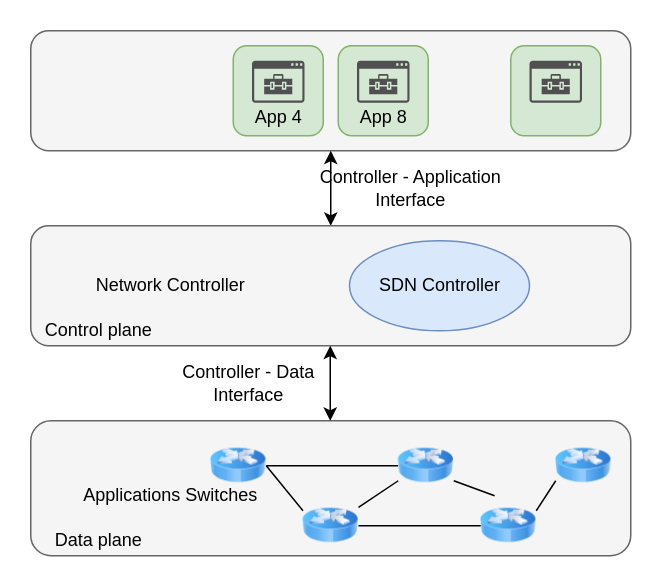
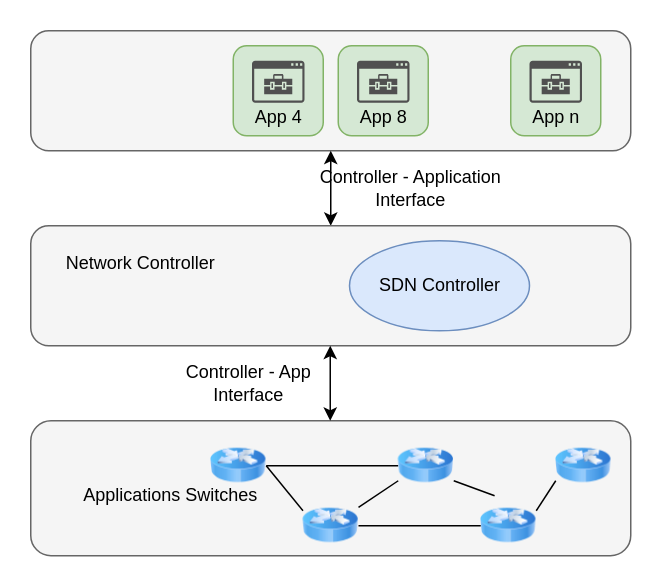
+ <mxCell id="11" value="App n" style="text;html=1;resizable=0;autosize=1;align=center;verticalAlign=middle;points=[];fillColor=none;strokeColor=none;rounded=0;" vertex="1" parent="1"><mxGeometry x="345" y="68" width="50" height="20" as="geometry" /></mxCell>
- <mxCell id="16" value="Network Controller" style="text;html=1;resizable=0;autosize=1;align=center;verticalAlign=middle;points=[];fillColor=none;strokeColor=none;rounded=0;" vertex="1" parent="1"><mxGeometry x="57.5" y="180" width="110" height="20" as="geometry" /></mxCell>
+ <mxCell id="16" value="Network Controller" style="text;html=1;resizable=0;autosize=1;align=center;verticalAlign=middle;points=[];fillColor=none;strokeColor=none;rounded=0;" vertex="1" parent="1"><mxGeometry x="37.5" y="165" width="110" height="20" as="geometry" /></mxCell>
- <mxCell id="15" value="Control plane" style="text;html=1;resizable=0;autosize=1;align=center;verticalAlign=middle;points=[];fillColor=none;strokeColor=none;rounded=0;" vertex="1" parent="1"><mxGeometry x="20" y="210" width="90" height="20" as="geometry" /></mxCell>
- <mxCell id="33" value="Controller - Data&lt;br&gt;Interface" style="text;html=1;resizable=0;autosize=1;align=center;verticalAlign=middle;points=[];fillColor=none;strokeColor=none;rounded=0;" vertex="1" parent="1"><mxGeometry x="115" y="240" width="100" height="30" as="geometry" /></mxCell>
+ <mxCell id="33" value="Controller - App&lt;br&gt;Interface" style="text;html=1;resizable=0;autosize=1;align=center;verticalAlign=middle;points=[];fillColor=none;strokeColor=none;rounded=0;" vertex="1" parent="1"><mxGeometry x="115" y="240" width="100" height="30" as="geometry" /></mxCell>
- <mxCell id="32" value="Data plane" style="text;html=1;resizable=0;autosize=1;align=center;verticalAlign=middle;points=[];fillColor=none;strokeColor=none;rounded=0;" vertex="1" parent="1"><mxGeometry x="30" y="350" width="70" height="20" as="geometry" /></mxCell>
